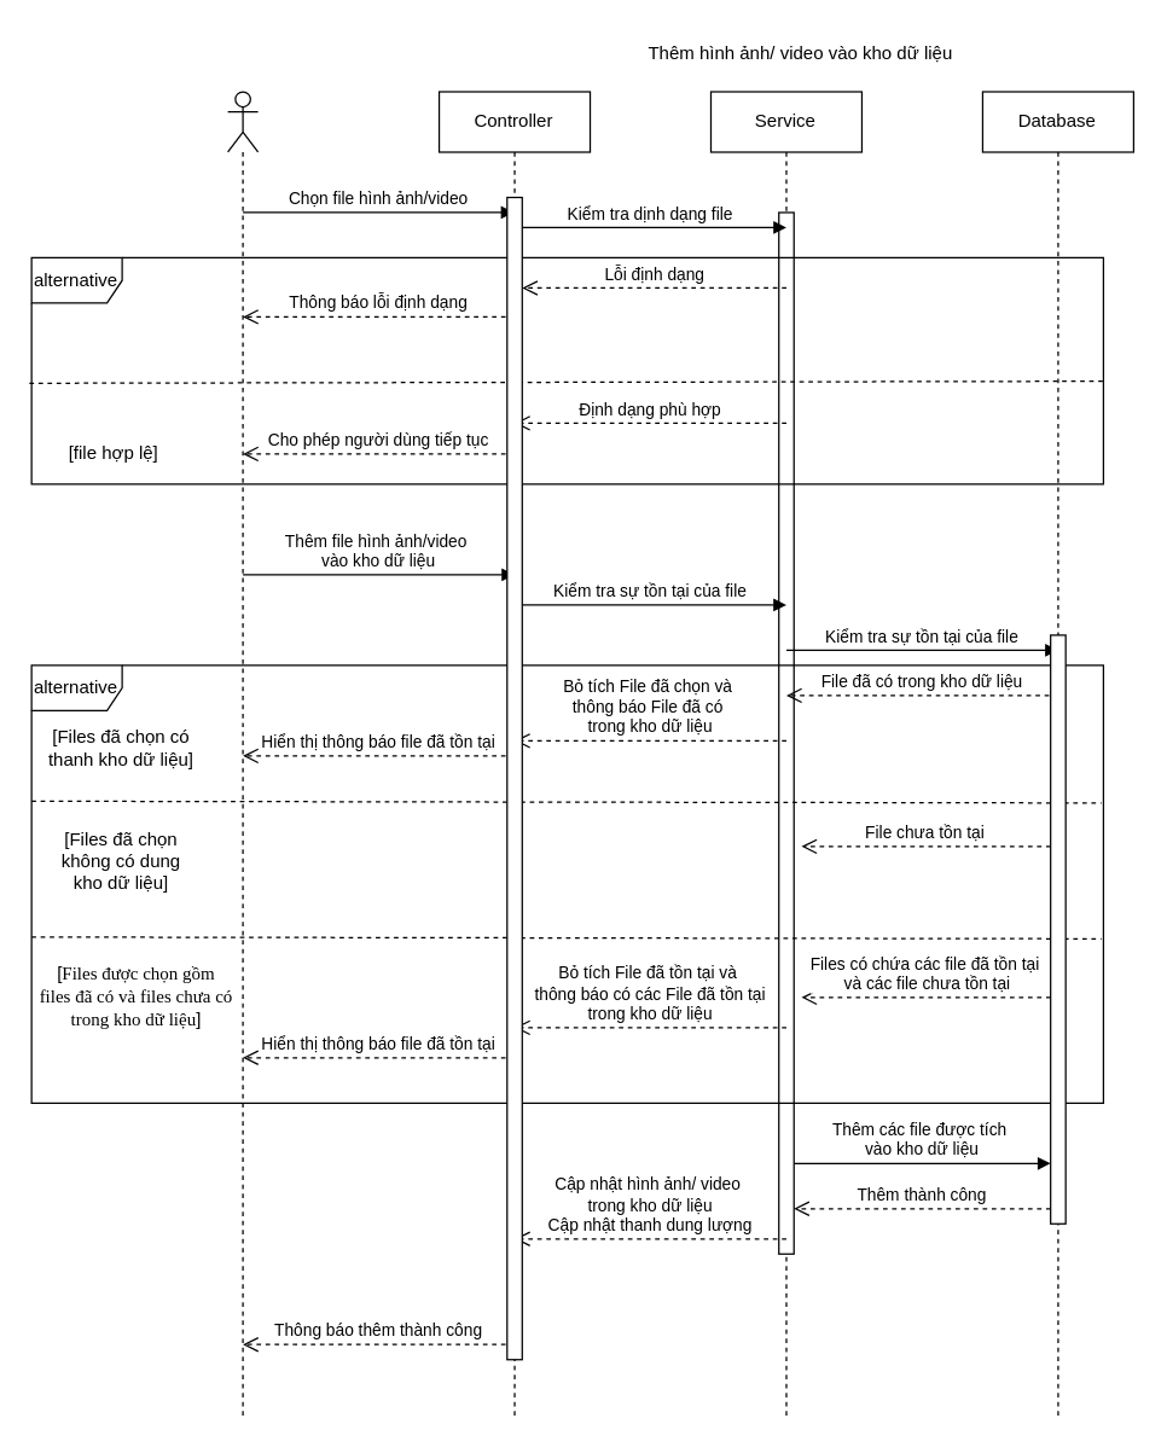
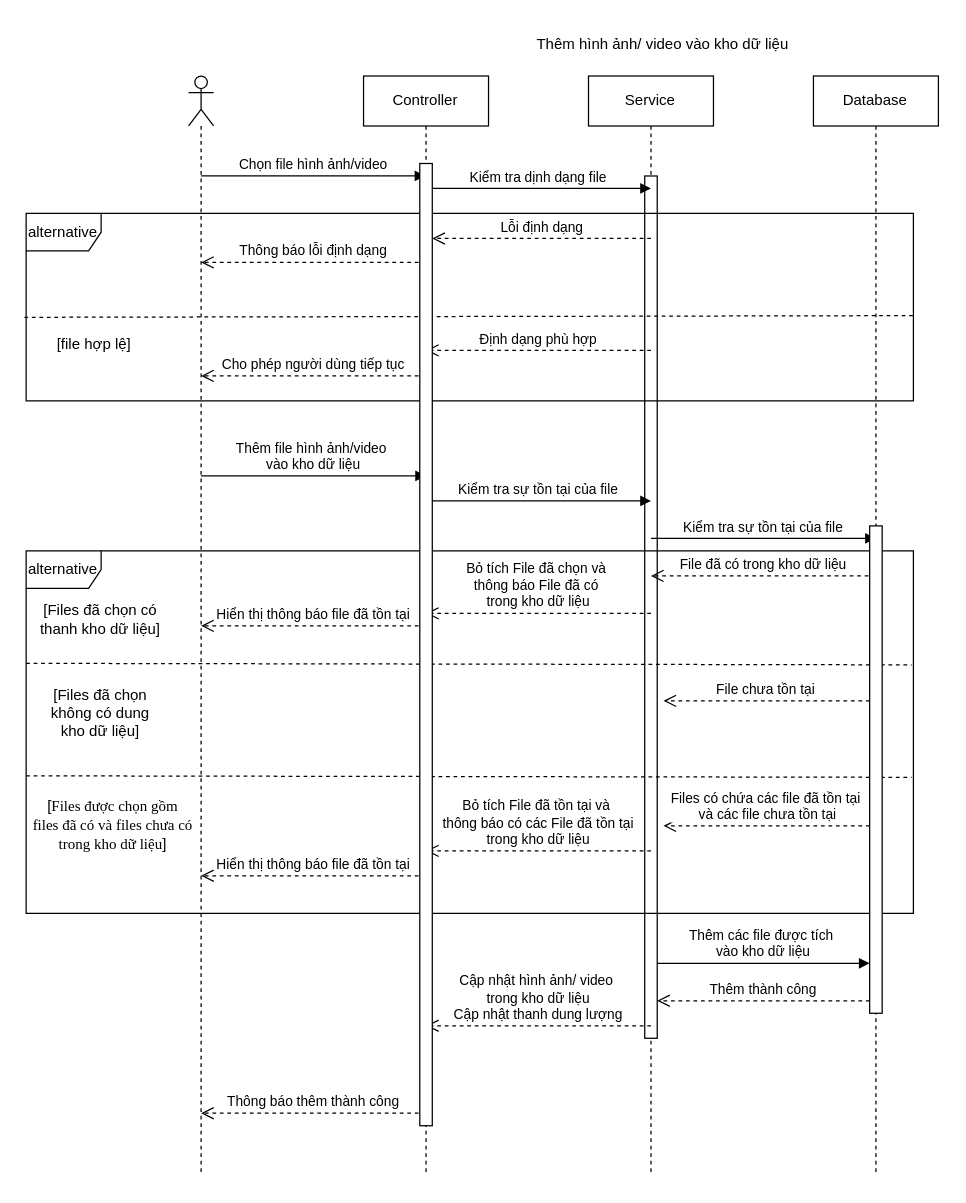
- <mxCell id="12" value="[file hợp lệ]" style="text;html=1;align=center;verticalAlign=middle;whiteSpace=wrap;rounded=0;" vertex="1" parent="1"><mxGeometry x="40.42" y="285" width="70" height="30" as="geometry" /></mxCell>
+ <mxCell id="12" value="[file hợp lệ]" style="text;html=1;align=center;verticalAlign=middle;whiteSpace=wrap;rounded=0;" vertex="1" parent="1"><mxGeometry x="40.42" y="260" width="70" height="30" as="geometry" /></mxCell>
